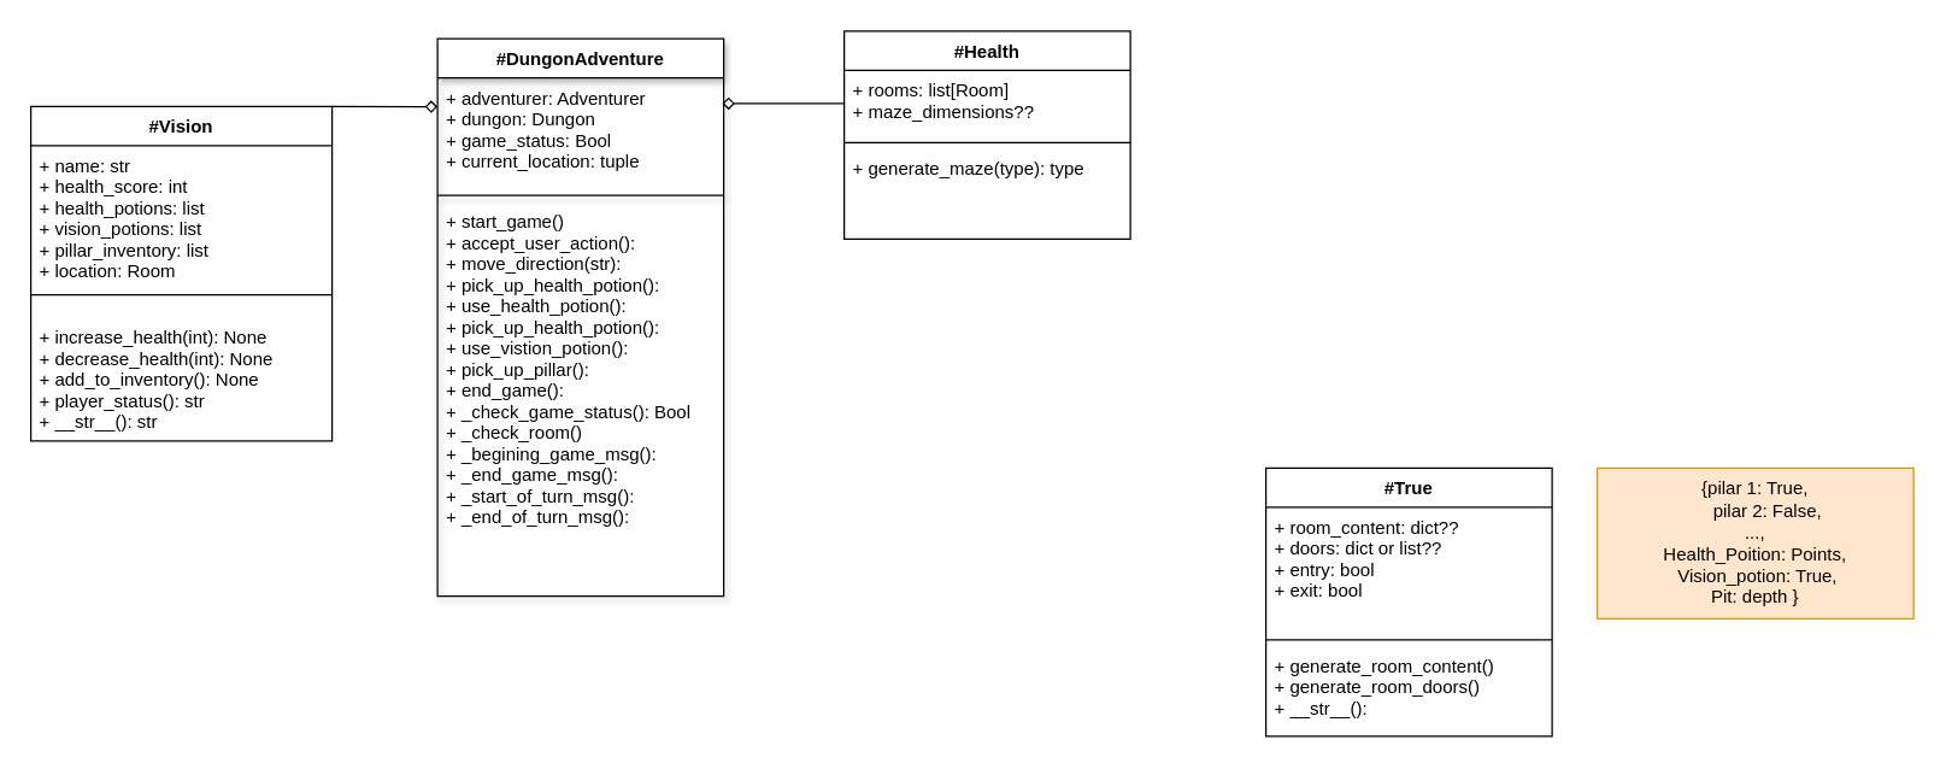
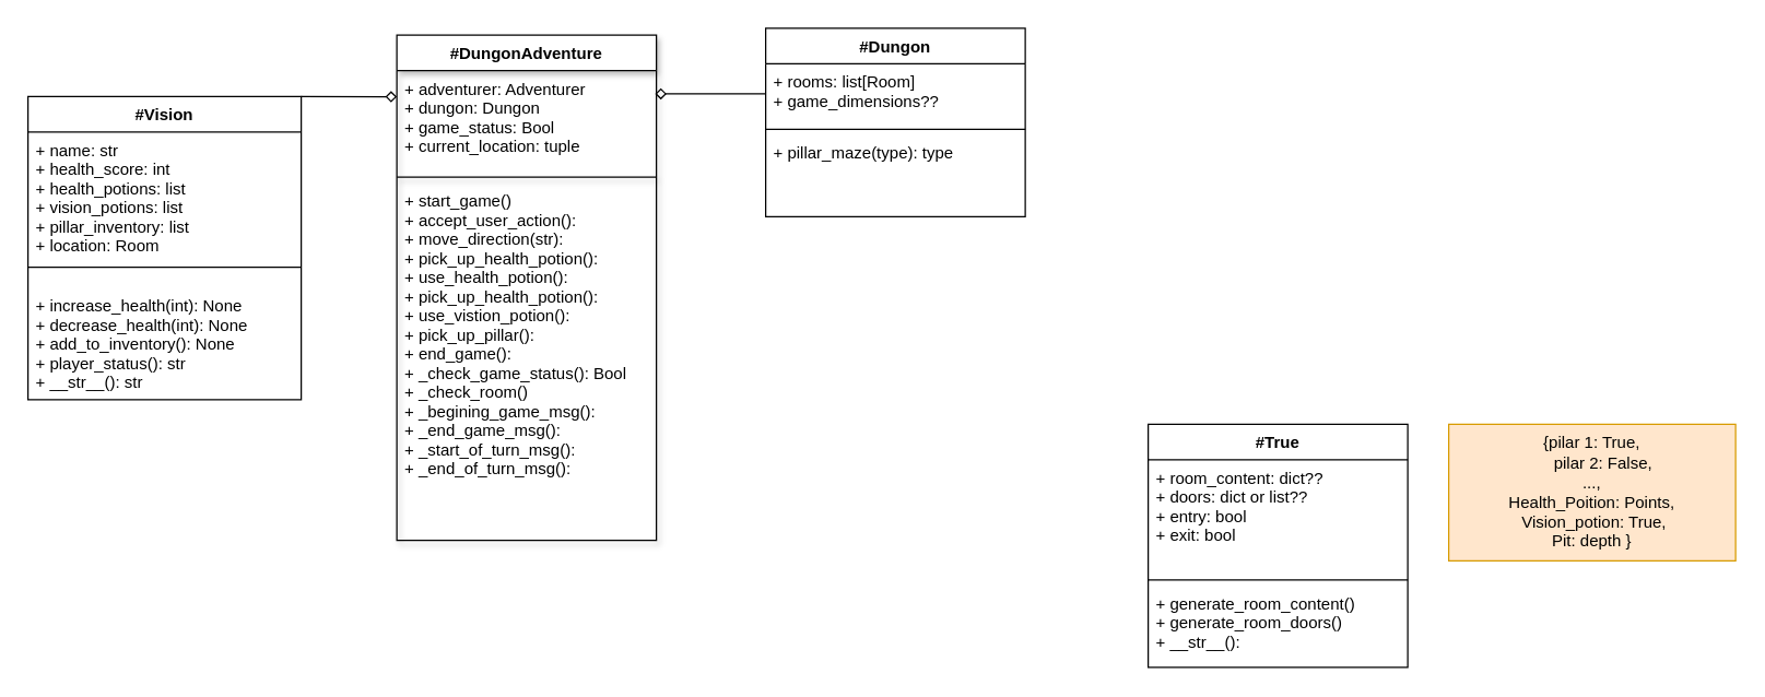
- <mxCell id="11" value="#Health" style="swimlane;fontStyle=1;align=center;verticalAlign=top;childLayout=stackLayout;horizontal=1;startSize=26;horizontalStack=0;resizeParent=1;resizeParentMax=0;resizeLast=0;collapsible=1;marginBottom=0;" vertex="1" parent="1"><mxGeometry x="560" y="20" width="190" height="138" as="geometry" /></mxCell>
+ <mxCell id="11" value="#Dungon" style="swimlane;fontStyle=1;align=center;verticalAlign=top;childLayout=stackLayout;horizontal=1;startSize=26;horizontalStack=0;resizeParent=1;resizeParentMax=0;resizeLast=0;collapsible=1;marginBottom=0;" vertex="1" parent="1"><mxGeometry x="560" y="20" width="190" height="138" as="geometry" /></mxCell>
- <mxCell id="12" value="+ rooms: list[Room] &#10;+ maze_dimensions??" style="text;strokeColor=none;fillColor=none;align=left;verticalAlign=top;spacingLeft=4;spacingRight=4;overflow=hidden;rotatable=0;points=[[0,0.5],[1,0.5]];portConstraint=eastwest;" vertex="1" parent="11"><mxGeometry y="26" width="190" height="44" as="geometry" /></mxCell>
+ <mxCell id="12" value="+ rooms: list[Room] &#10;+ game_dimensions??" style="text;strokeColor=none;fillColor=none;align=left;verticalAlign=top;spacingLeft=4;spacingRight=4;overflow=hidden;rotatable=0;points=[[0,0.5],[1,0.5]];portConstraint=eastwest;" vertex="1" parent="11"><mxGeometry y="26" width="190" height="44" as="geometry" /></mxCell>
- <mxCell id="14" value="+ generate_maze(type): type" style="text;strokeColor=none;fillColor=none;align=left;verticalAlign=top;spacingLeft=4;spacingRight=4;overflow=hidden;rotatable=0;points=[[0,0.5],[1,0.5]];portConstraint=eastwest;" vertex="1" parent="11"><mxGeometry y="78" width="190" height="60" as="geometry" /></mxCell>
+ <mxCell id="14" value="+ pillar_maze(type): type" style="text;strokeColor=none;fillColor=none;align=left;verticalAlign=top;spacingLeft=4;spacingRight=4;overflow=hidden;rotatable=0;points=[[0,0.5],[1,0.5]];portConstraint=eastwest;" vertex="1" parent="11"><mxGeometry y="78" width="190" height="60" as="geometry" /></mxCell>
